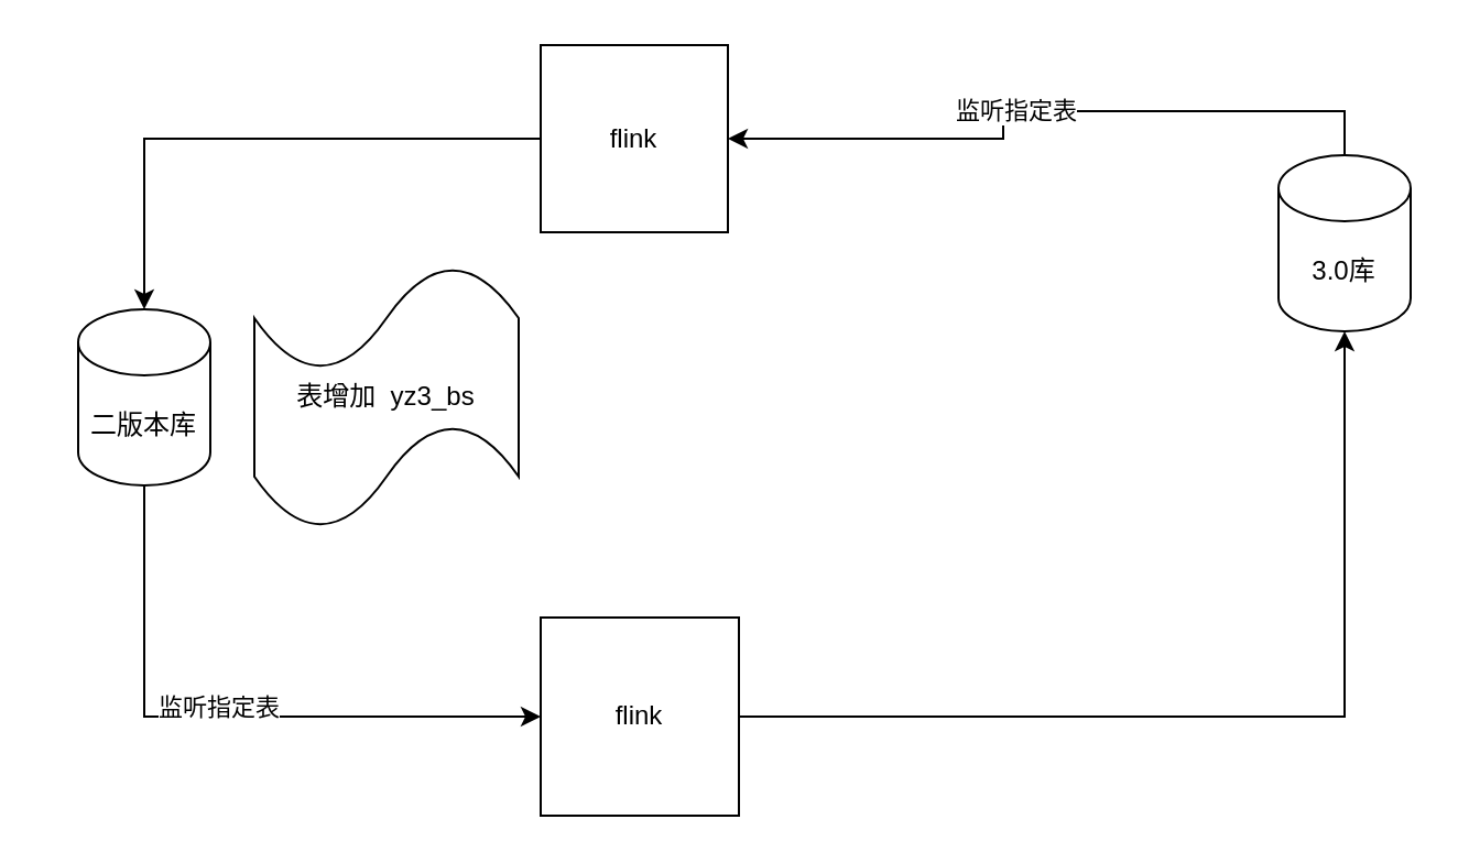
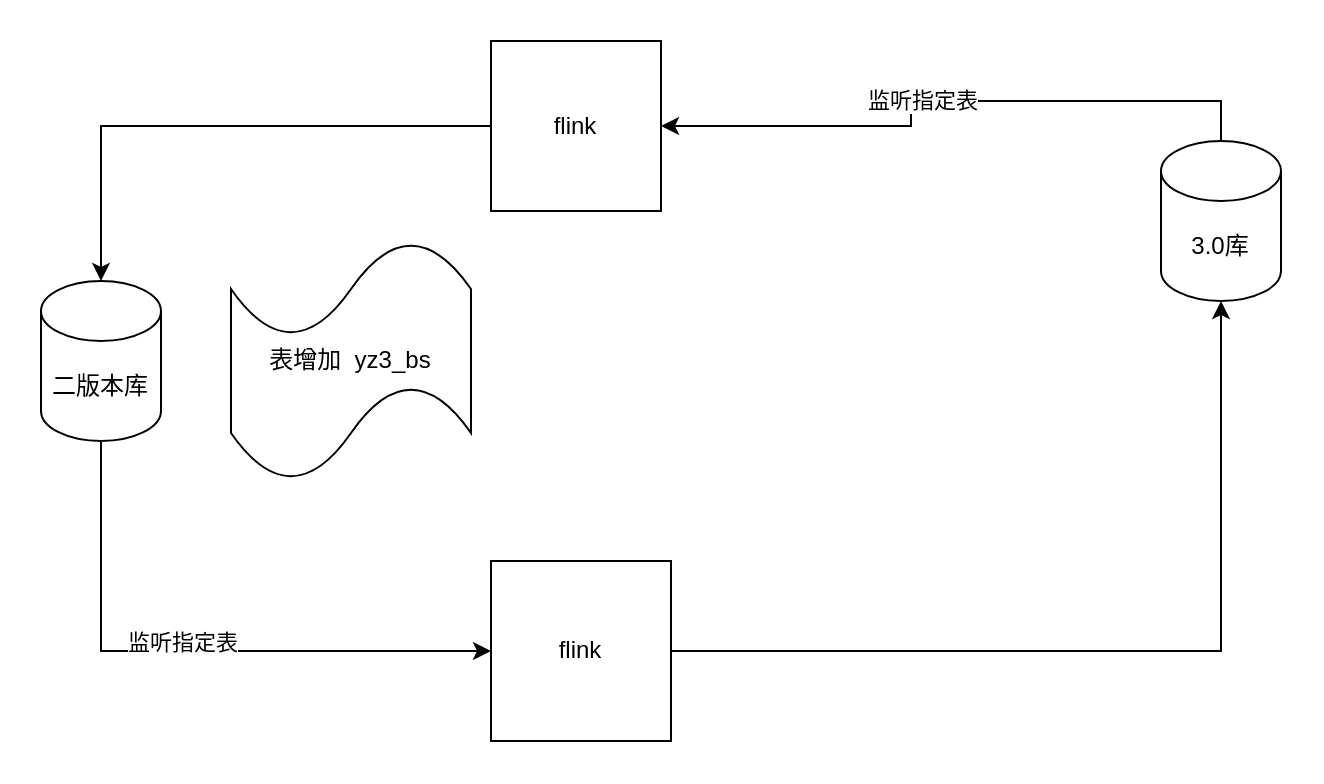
- <mxCell id="6" value="二版本库" style="shape=cylinder3;whiteSpace=wrap;html=1;boundedLbl=1;backgroundOutline=1;size=15;" vertex="1" parent="1"><mxGeometry x="35" y="140" width="60" height="80" as="geometry" /></mxCell>
+ <mxCell id="6" value="二版本库" style="shape=cylinder3;whiteSpace=wrap;html=1;boundedLbl=1;backgroundOutline=1;size=15;" vertex="1" parent="1"><mxGeometry x="20" y="140" width="60" height="80" as="geometry" /></mxCell>
